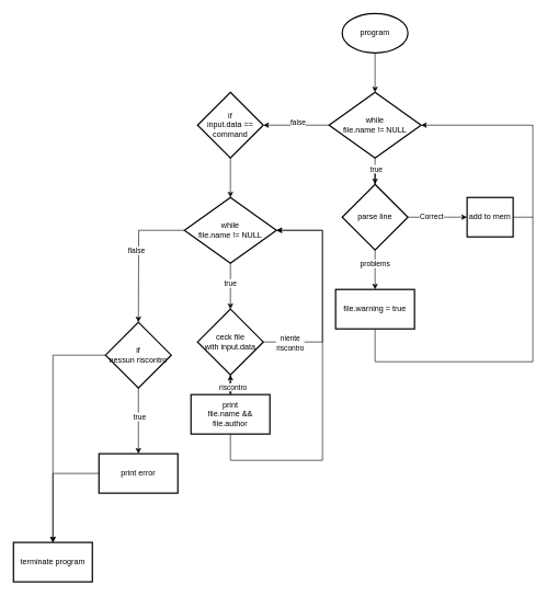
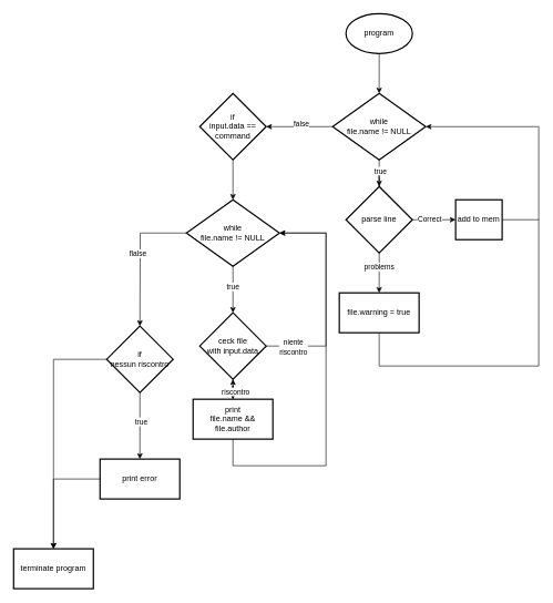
- <mxCell id="13" value="add to mem" style="whiteSpace=wrap;html=1;strokeWidth=2;" vertex="1" parent="1"><mxGeometry x="710" y="300" width="70" height="60" as="geometry" /></mxCell>
+ <mxCell id="13" value="add to mem" style="whiteSpace=wrap;html=1;strokeWidth=2;" vertex="1" parent="1"><mxGeometry x="685" y="300" width="70" height="60" as="geometry" /></mxCell>
